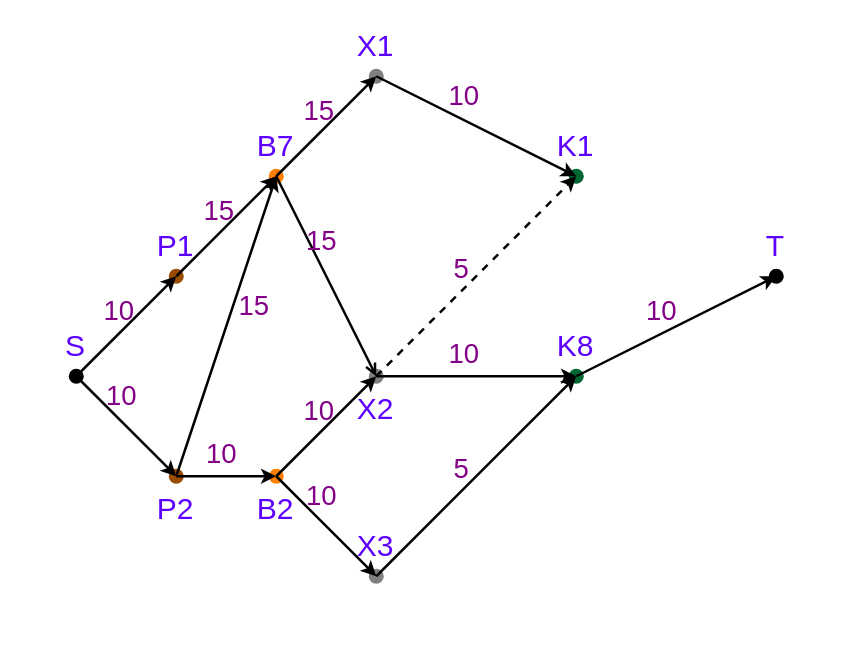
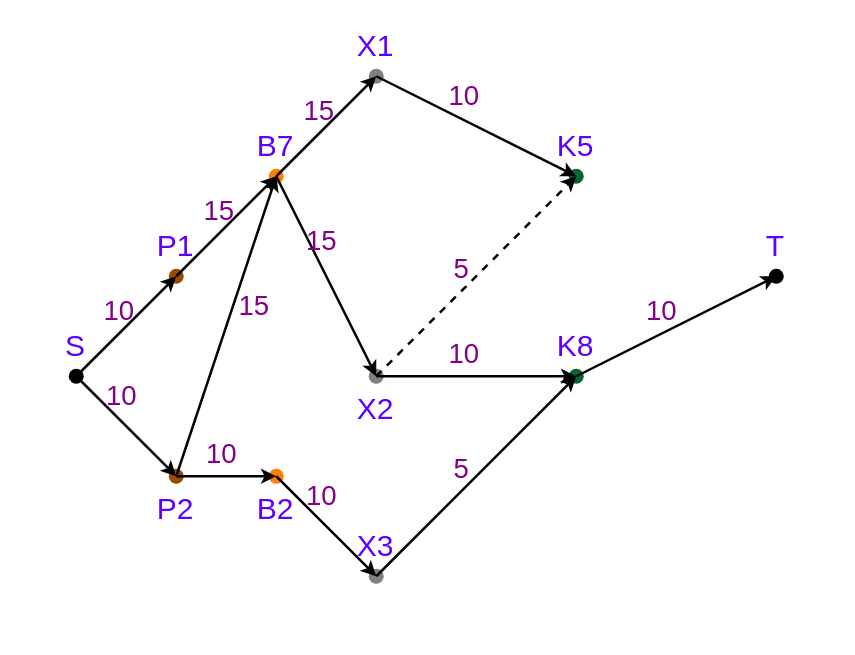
- <mxCell id="12" value="K1" style="shape=waypoint;sketch=0;fillStyle=solid;size=6;pointerEvents=1;points=[];fillColor=none;resizable=0;rotatable=0;perimeter=centerPerimeter;snapToPoint=1;align=center;spacingRight=0;spacingBottom=25;fontColor=#5D00FF;strokeColor=#006633;" parent="1" vertex="1"><mxGeometry x="220" y="60" width="20" height="20" as="geometry" /></mxCell>
+ <mxCell id="12" value="K5" style="shape=waypoint;sketch=0;fillStyle=solid;size=6;pointerEvents=1;points=[];fillColor=none;resizable=0;rotatable=0;perimeter=centerPerimeter;snapToPoint=1;align=center;spacingRight=0;spacingBottom=25;fontColor=#5D00FF;strokeColor=#006633;" parent="1" vertex="1"><mxGeometry x="220" y="60" width="20" height="20" as="geometry" /></mxCell>
- <mxCell id="29" value="" style="endArrow=open;html=1;rounded=0;endSize=3;" parent="1" source="5" target="7" edge="1"><mxGeometry width="50" height="50" relative="1" as="geometry"><mxPoint x="120" y="100" as="sourcePoint" /><mxPoint x="160" y="100" as="targetPoint" /></mxGeometry></mxCell>
+ <mxCell id="29" value="" style="endArrow=classic;html=1;rounded=0;endSize=3;" parent="1" source="5" target="7" edge="1"><mxGeometry width="50" height="50" relative="1" as="geometry"><mxPoint x="120" y="100" as="sourcePoint" /><mxPoint x="160" y="100" as="targetPoint" /></mxGeometry></mxCell>
- <mxCell id="33" value="" style="endArrow=classic;html=1;rounded=0;endSize=3;" parent="1" source="6" target="7" edge="1"><mxGeometry width="50" height="50" relative="1" as="geometry"><mxPoint x="100" y="220" as="sourcePoint" /><mxPoint x="140" y="220" as="targetPoint" /></mxGeometry></mxCell>
- <mxCell id="34" value="10" style="edgeLabel;html=1;align=center;verticalAlign=bottom;resizable=0;points=[];labelBackgroundColor=none;labelBorderColor=none;textShadow=0;fontColor=#820187;labelPosition=center;verticalLabelPosition=top;" parent="33" vertex="1" connectable="0"><mxGeometry x="-0.149" y="1" relative="1" as="geometry"><mxPoint as="offset" /></mxGeometry></mxCell>
